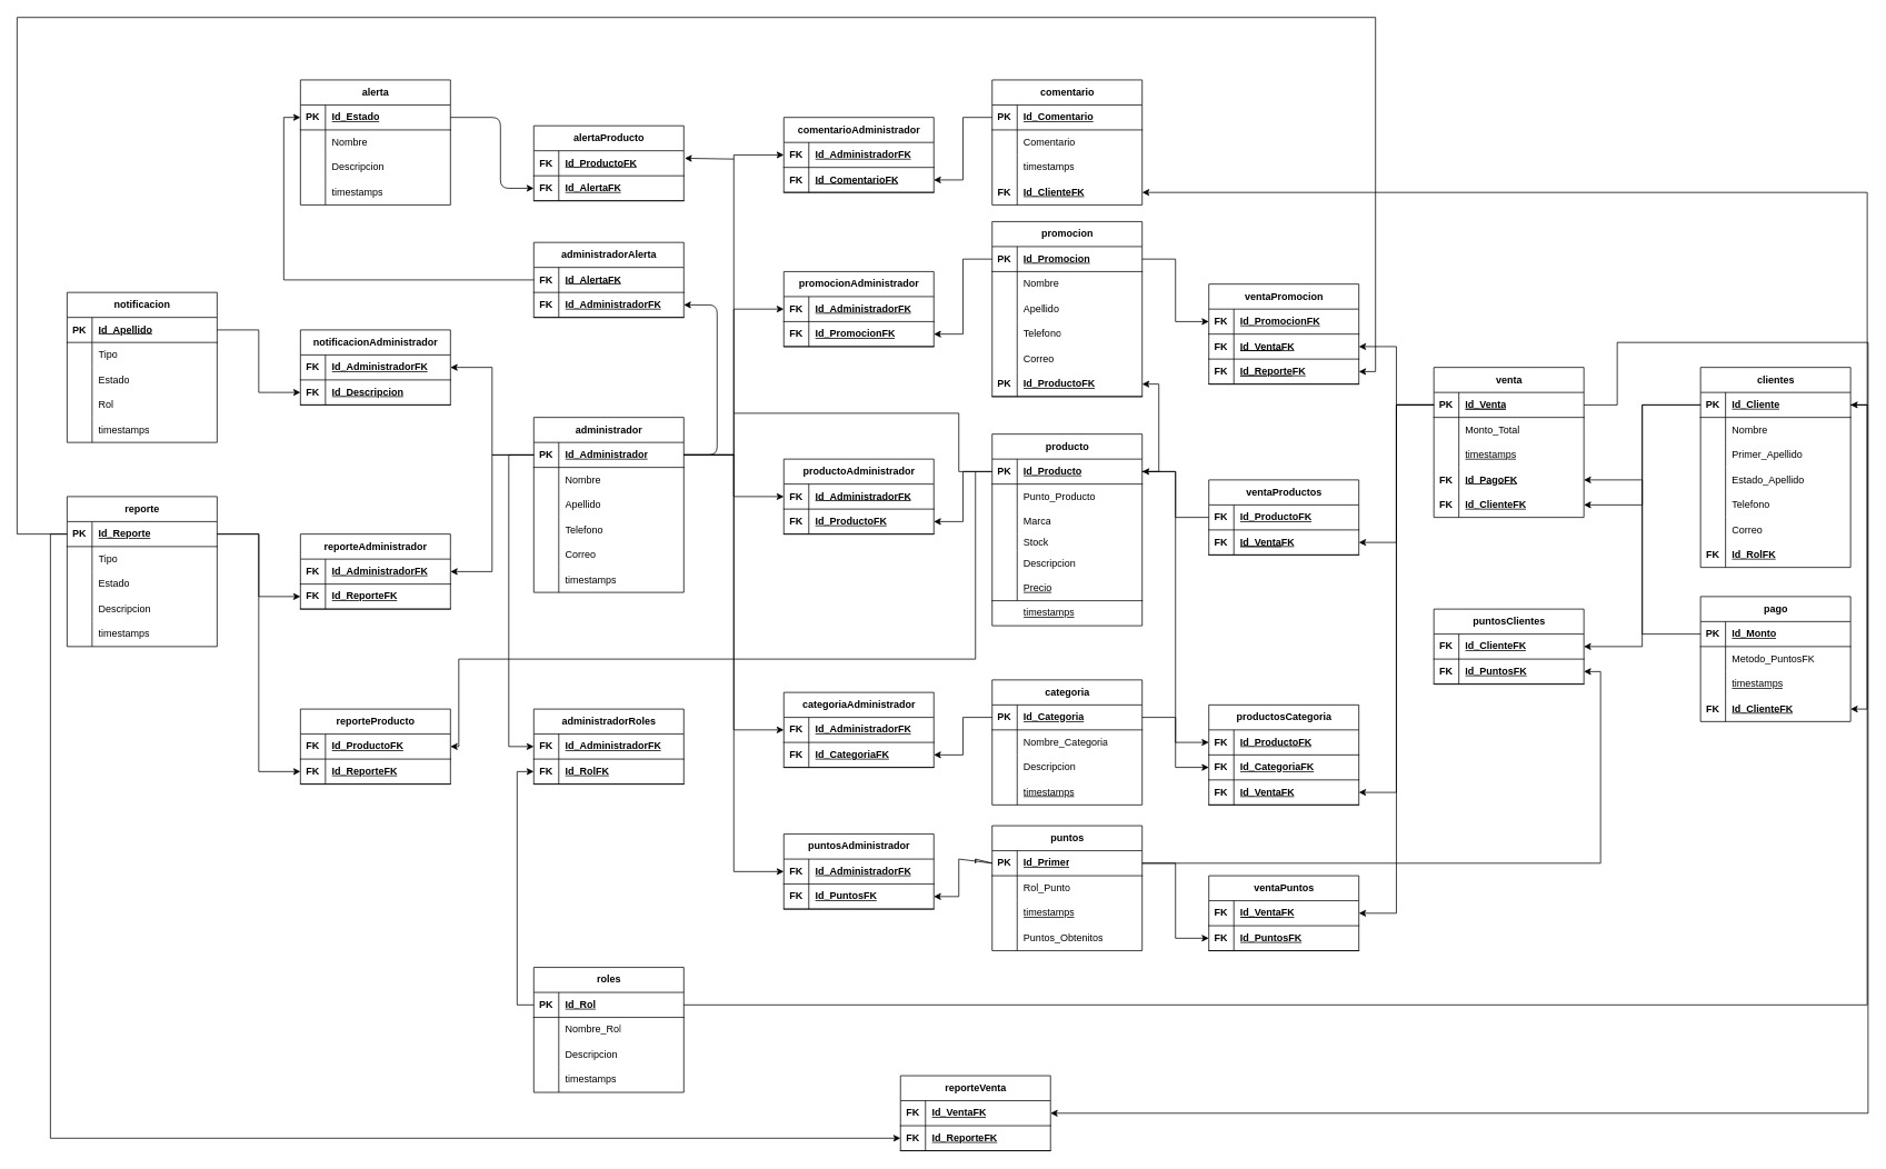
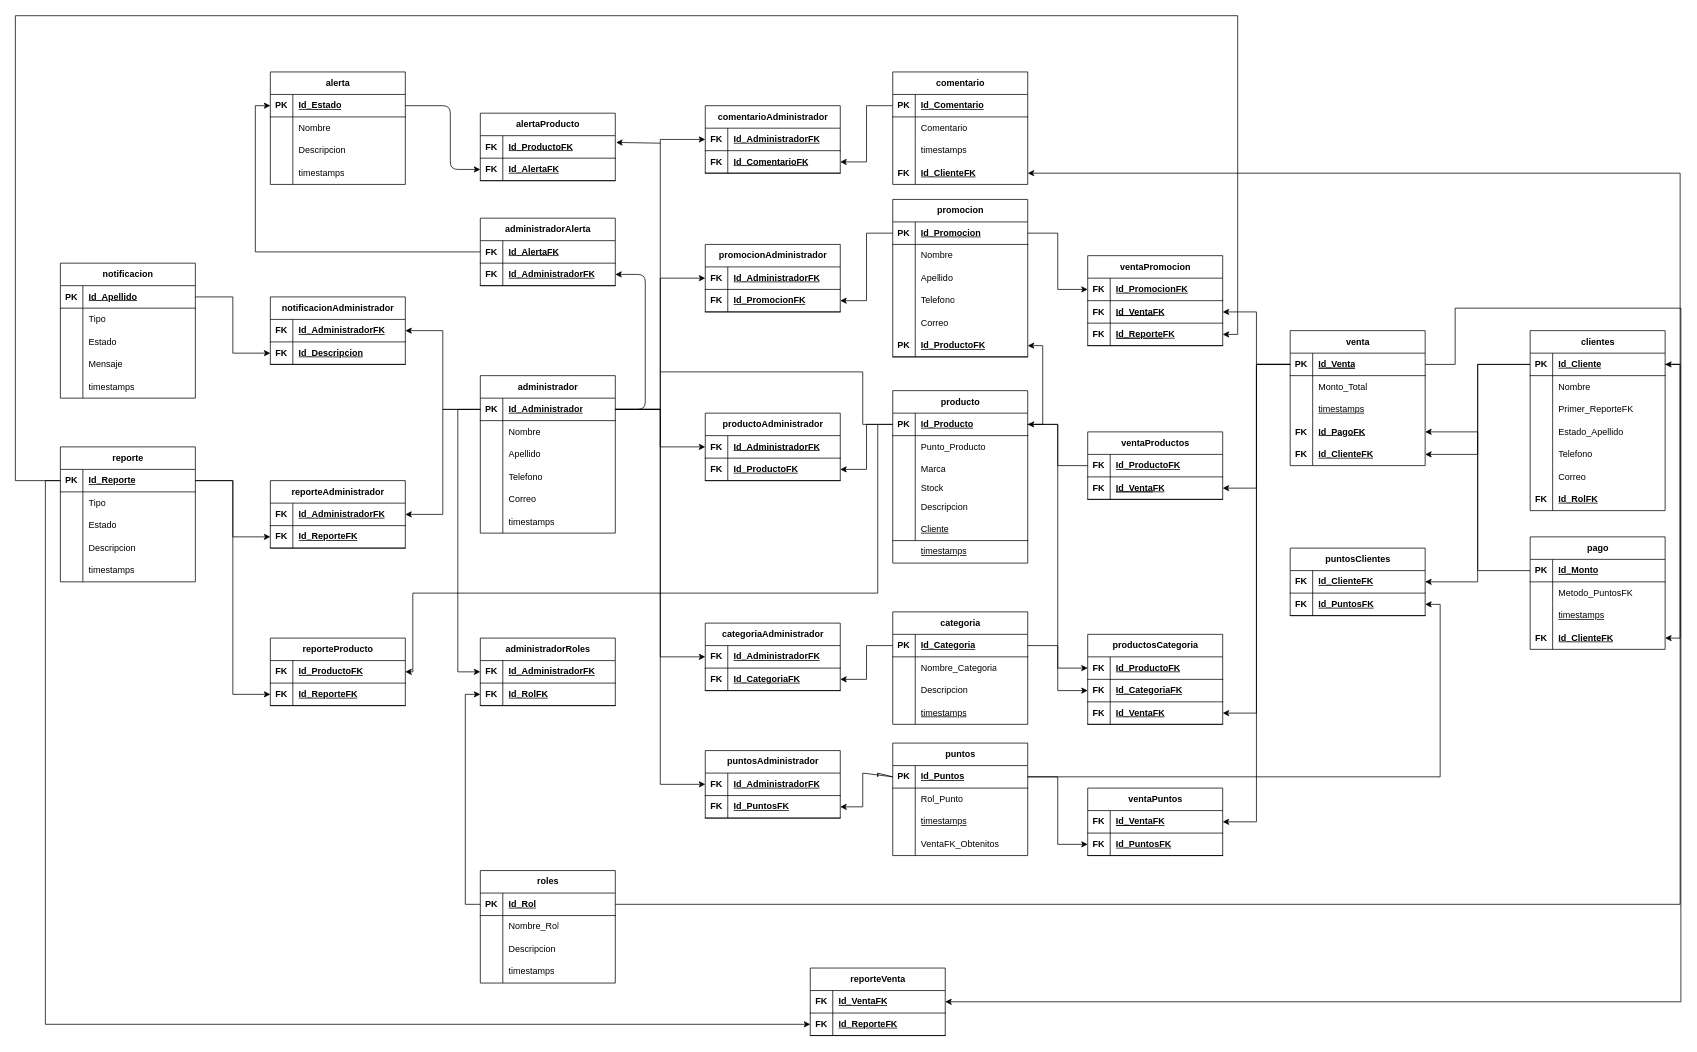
- <mxCell id="63" value="Rol" style="shape=partialRectangle;connectable=0;fillColor=none;top=0;left=0;bottom=0;right=0;align=left;spacingLeft=6;overflow=hidden;whiteSpace=wrap;html=1;" parent="61" vertex="1"><mxGeometry x="30" width="150" height="30" as="geometry"><mxRectangle width="150" height="30" as="alternateBounds" /></mxGeometry></mxCell>
+ <mxCell id="63" value="Mensaje" style="shape=partialRectangle;connectable=0;fillColor=none;top=0;left=0;bottom=0;right=0;align=left;spacingLeft=6;overflow=hidden;whiteSpace=wrap;html=1;" parent="61" vertex="1"><mxGeometry x="30" width="150" height="30" as="geometry"><mxRectangle width="150" height="30" as="alternateBounds" /></mxGeometry></mxCell>
- <mxCell id="261" value="Primer_Apellido" style="shape=partialRectangle;connectable=0;fillColor=none;top=0;left=0;bottom=0;right=0;align=left;spacingLeft=6;overflow=hidden;whiteSpace=wrap;html=1;" parent="259" vertex="1"><mxGeometry x="30" width="150" height="30" as="geometry"><mxRectangle width="150" height="30" as="alternateBounds" /></mxGeometry></mxCell>
+ <mxCell id="261" value="Primer_ReporteFK" style="shape=partialRectangle;connectable=0;fillColor=none;top=0;left=0;bottom=0;right=0;align=left;spacingLeft=6;overflow=hidden;whiteSpace=wrap;html=1;" parent="259" vertex="1"><mxGeometry x="30" width="150" height="30" as="geometry"><mxRectangle width="150" height="30" as="alternateBounds" /></mxGeometry></mxCell>
- <mxCell id="111" value="&lt;span style=&quot;font-weight: normal;&quot;&gt;Precio&lt;/span&gt;" style="shape=partialRectangle;connectable=0;fillColor=none;top=0;left=0;bottom=0;right=0;align=left;spacingLeft=6;fontStyle=5;overflow=hidden;whiteSpace=wrap;html=1;" parent="109" vertex="1"><mxGeometry x="30" width="150" height="30" as="geometry"><mxRectangle width="150" height="30" as="alternateBounds" /></mxGeometry></mxCell>
+ <mxCell id="111" value="&lt;span style=&quot;font-weight: normal;&quot;&gt;Cliente&lt;/span&gt;" style="shape=partialRectangle;connectable=0;fillColor=none;top=0;left=0;bottom=0;right=0;align=left;spacingLeft=6;fontStyle=5;overflow=hidden;whiteSpace=wrap;html=1;" parent="109" vertex="1"><mxGeometry x="30" width="150" height="30" as="geometry"><mxRectangle width="150" height="30" as="alternateBounds" /></mxGeometry></mxCell>
- <mxCell id="142" value="Id_Primer" style="shape=partialRectangle;connectable=0;fillColor=none;top=0;left=0;bottom=0;right=0;align=left;spacingLeft=6;fontStyle=5;overflow=hidden;whiteSpace=wrap;html=1;" parent="140" vertex="1"><mxGeometry x="30" width="150" height="30" as="geometry"><mxRectangle width="150" height="30" as="alternateBounds" /></mxGeometry></mxCell>
+ <mxCell id="142" value="Id_Puntos" style="shape=partialRectangle;connectable=0;fillColor=none;top=0;left=0;bottom=0;right=0;align=left;spacingLeft=6;fontStyle=5;overflow=hidden;whiteSpace=wrap;html=1;" parent="140" vertex="1"><mxGeometry x="30" width="150" height="30" as="geometry"><mxRectangle width="150" height="30" as="alternateBounds" /></mxGeometry></mxCell>
- <mxCell id="151" value="Puntos_Obtenitos" style="shape=partialRectangle;connectable=0;fillColor=none;top=0;left=0;bottom=0;right=0;align=left;spacingLeft=6;overflow=hidden;whiteSpace=wrap;html=1;" parent="149" vertex="1"><mxGeometry x="30" width="150" height="30" as="geometry"><mxRectangle width="150" height="30" as="alternateBounds" /></mxGeometry></mxCell>
+ <mxCell id="151" value="VentaFK_Obtenitos" style="shape=partialRectangle;connectable=0;fillColor=none;top=0;left=0;bottom=0;right=0;align=left;spacingLeft=6;overflow=hidden;whiteSpace=wrap;html=1;" parent="149" vertex="1"><mxGeometry x="30" width="150" height="30" as="geometry"><mxRectangle width="150" height="30" as="alternateBounds" /></mxGeometry></mxCell>
